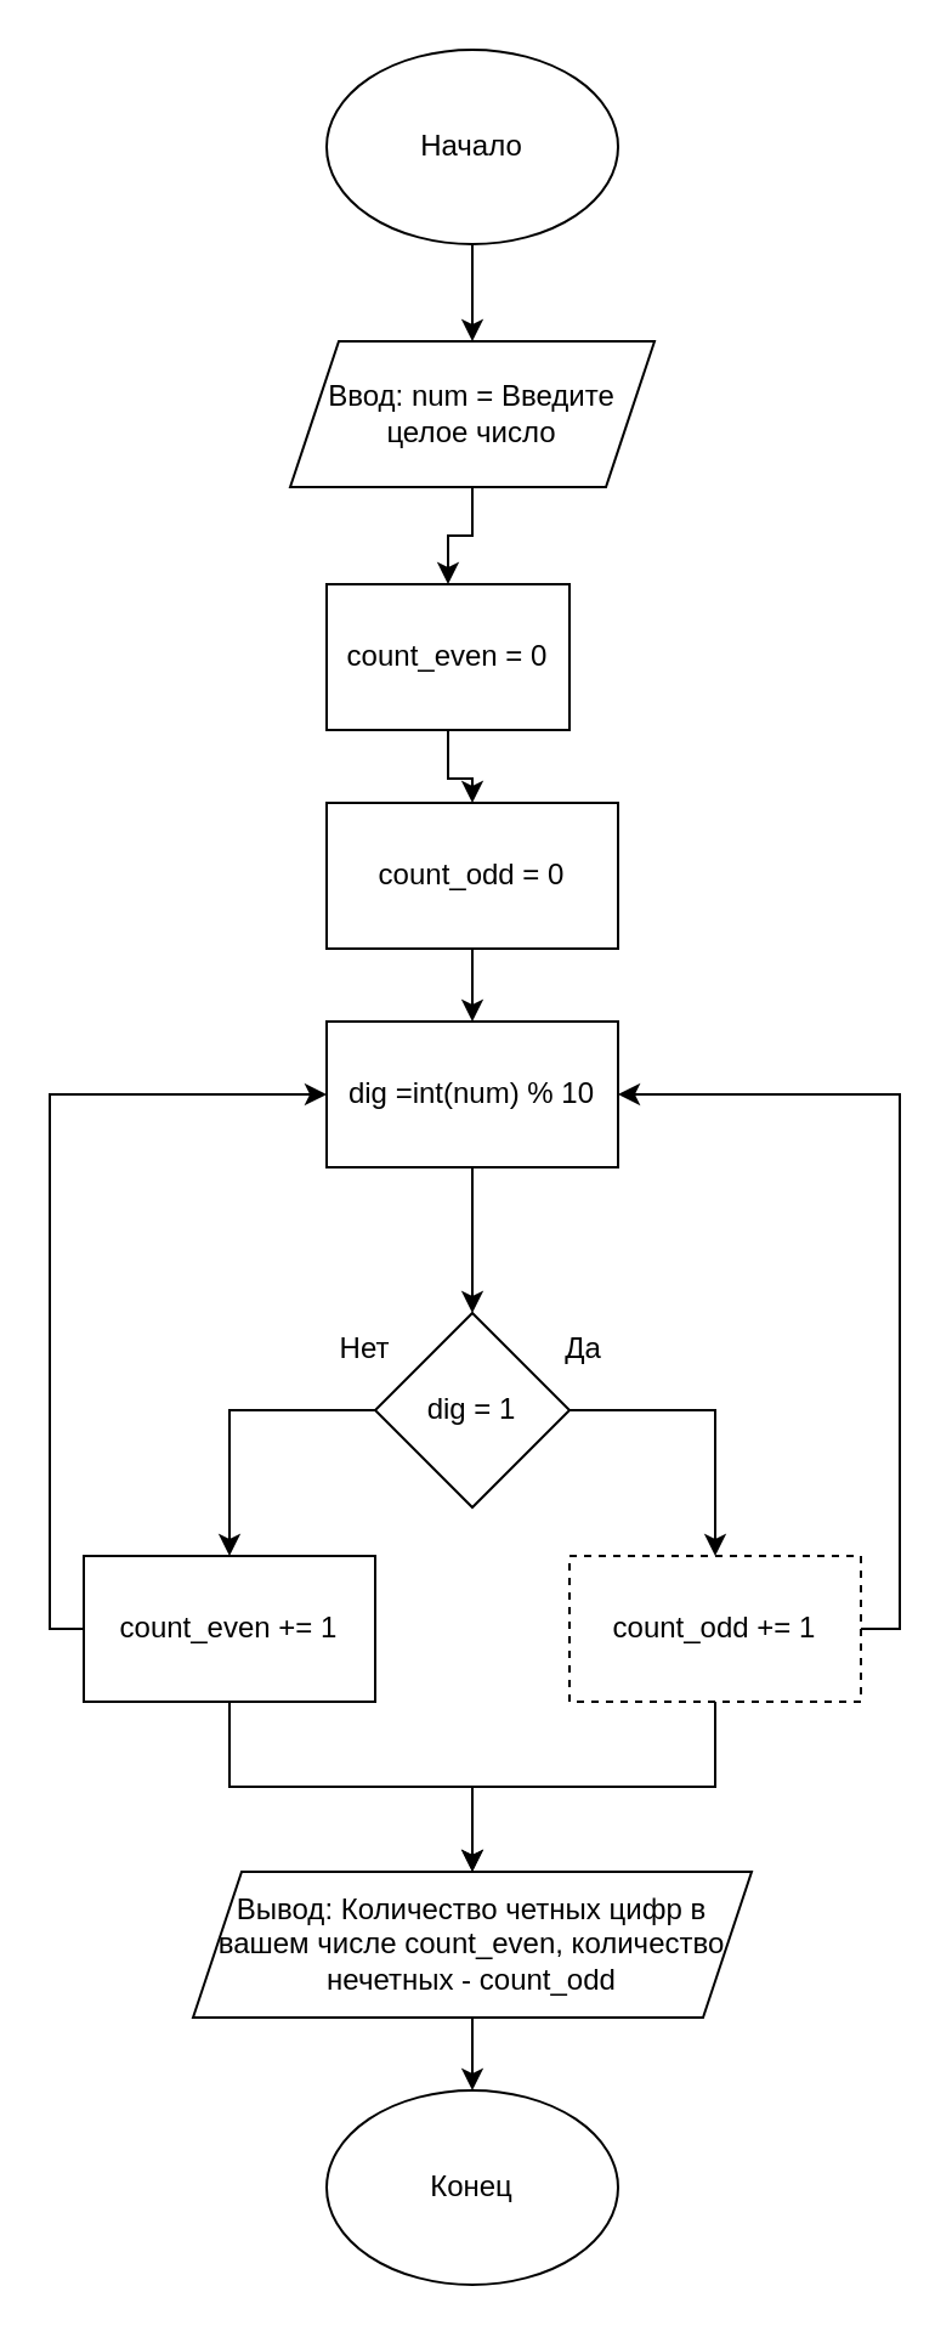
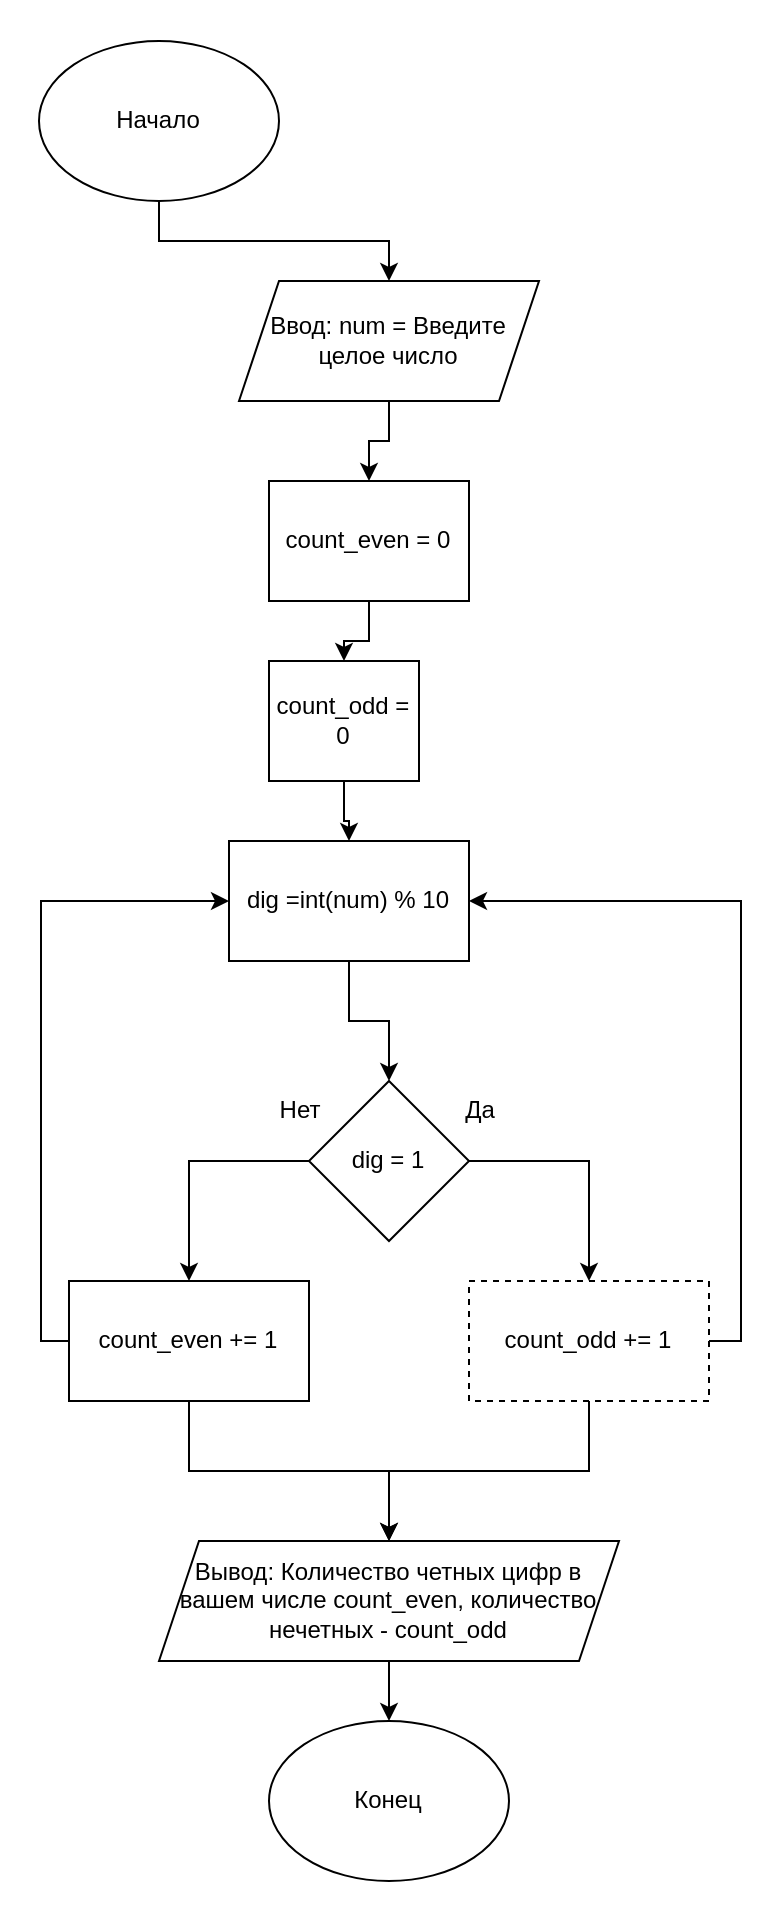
- <mxCell id="3" value="Начало" style="ellipse;whiteSpace=wrap;html=1;" parent="1" vertex="1"><mxGeometry x="134" y="20" width="120" height="80" as="geometry" /></mxCell>
+ <mxCell id="3" value="Начало" style="ellipse;whiteSpace=wrap;html=1;" parent="1" vertex="1"><mxGeometry x="19" y="20" width="120" height="80" as="geometry" /></mxCell>
- <mxCell id="9" value="count_odd = 0" style="rounded=0;whiteSpace=wrap;html=1;" parent="1" vertex="1"><mxGeometry x="134" y="330" width="120" height="60" as="geometry" /></mxCell>
+ <mxCell id="9" value="count_odd = 0" style="rounded=0;whiteSpace=wrap;html=1;" parent="1" vertex="1"><mxGeometry x="134" y="330" width="75" height="60" as="geometry" /></mxCell>
- <mxCell id="25" value="dig =int(num) % 10" style="rounded=0;whiteSpace=wrap;html=1;" parent="1" vertex="1"><mxGeometry x="134" y="420" width="120" height="60" as="geometry" /></mxCell>
+ <mxCell id="25" value="dig =int(num) % 10" style="rounded=0;whiteSpace=wrap;html=1;" parent="1" vertex="1"><mxGeometry x="114" y="420" width="120" height="60" as="geometry" /></mxCell>
